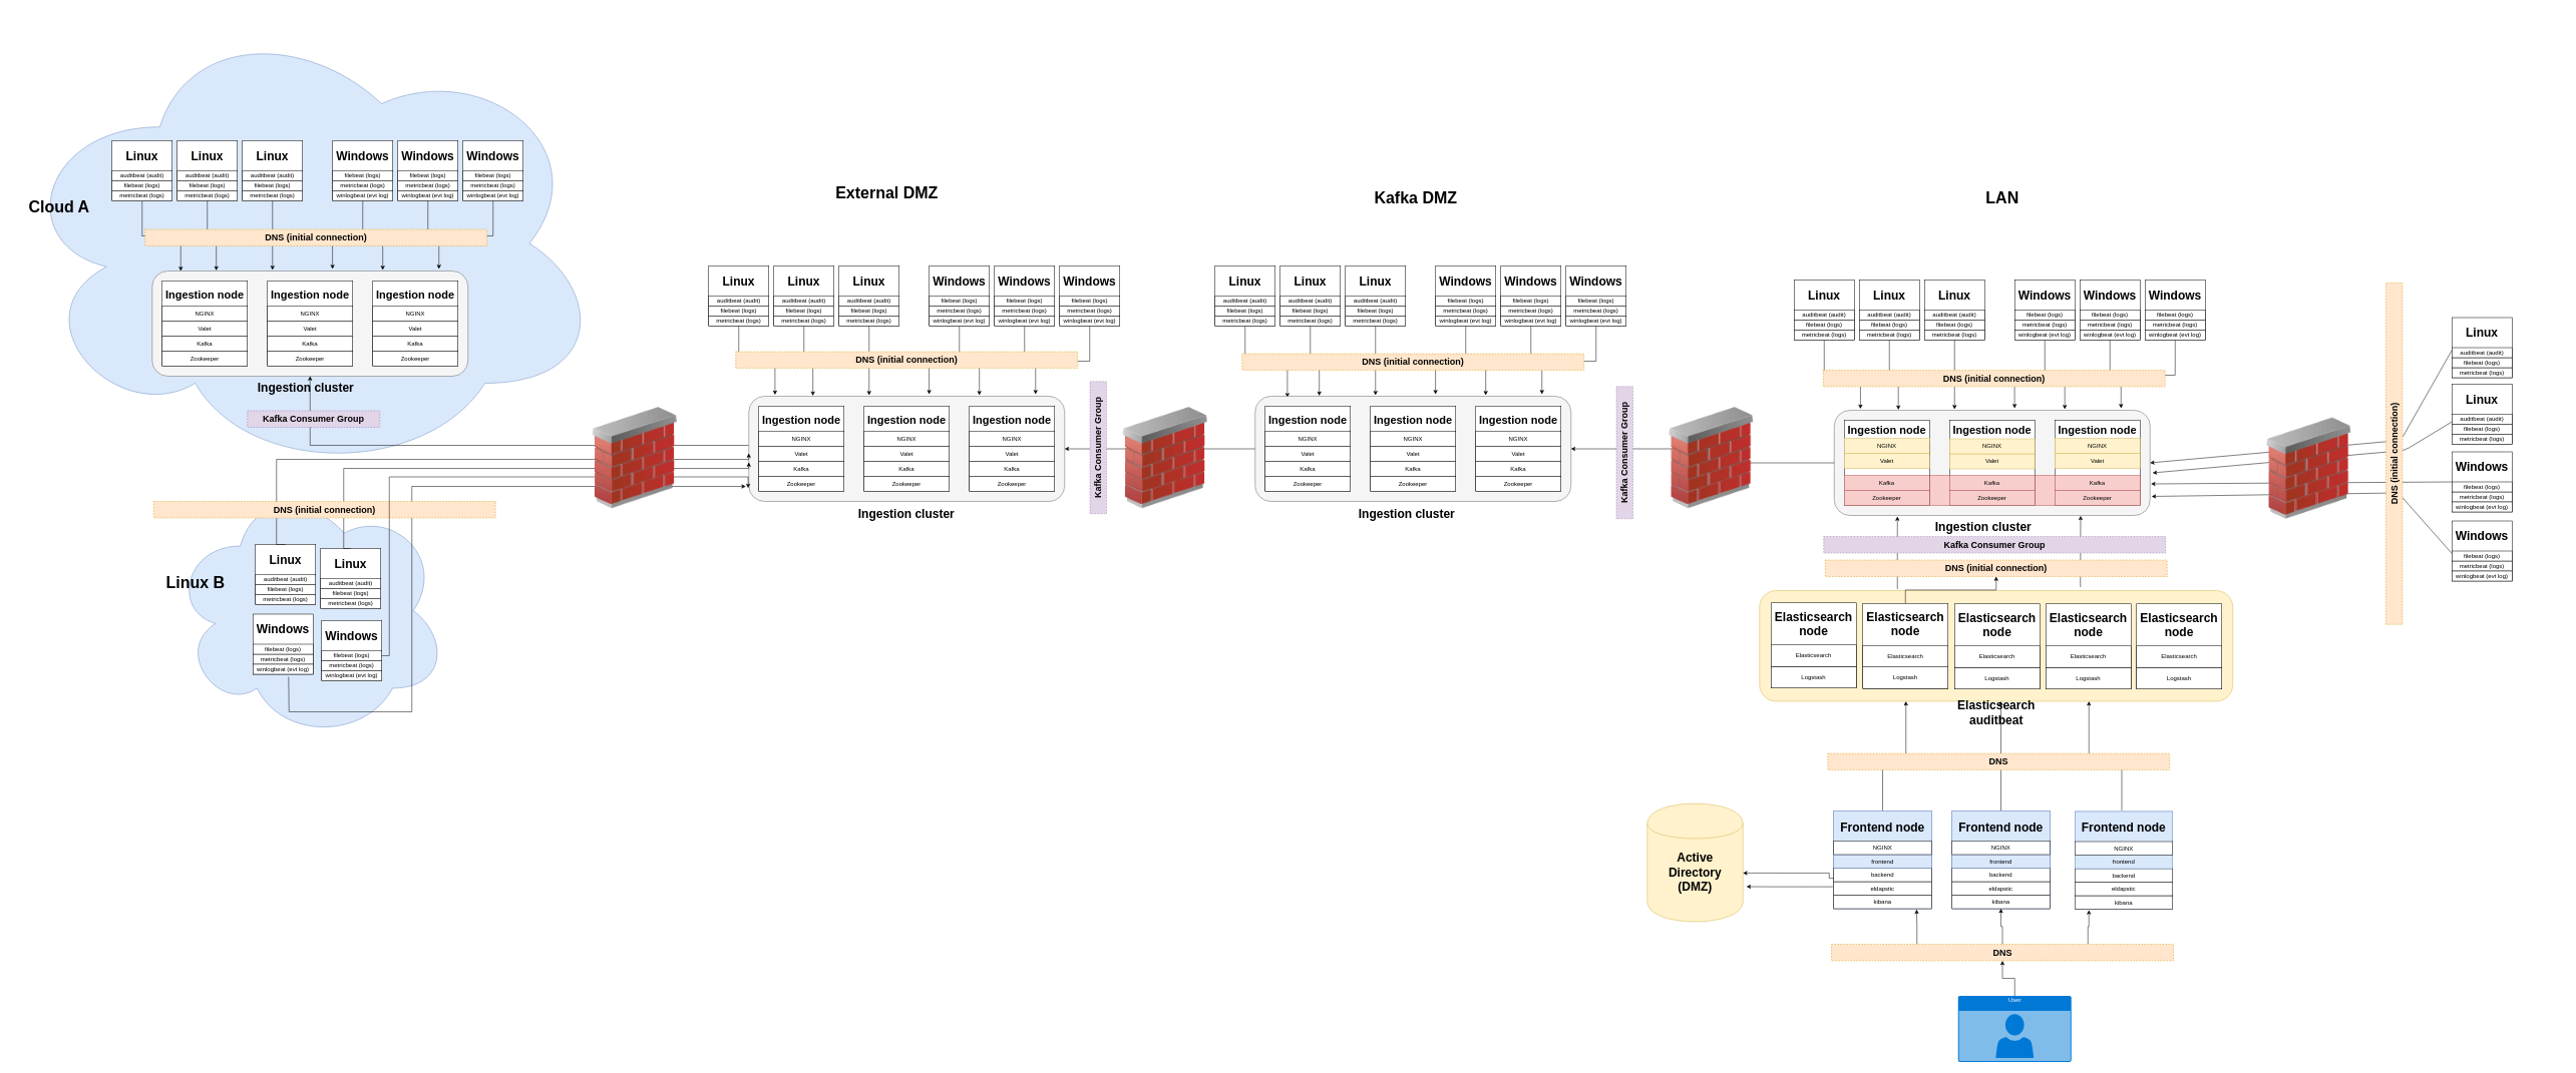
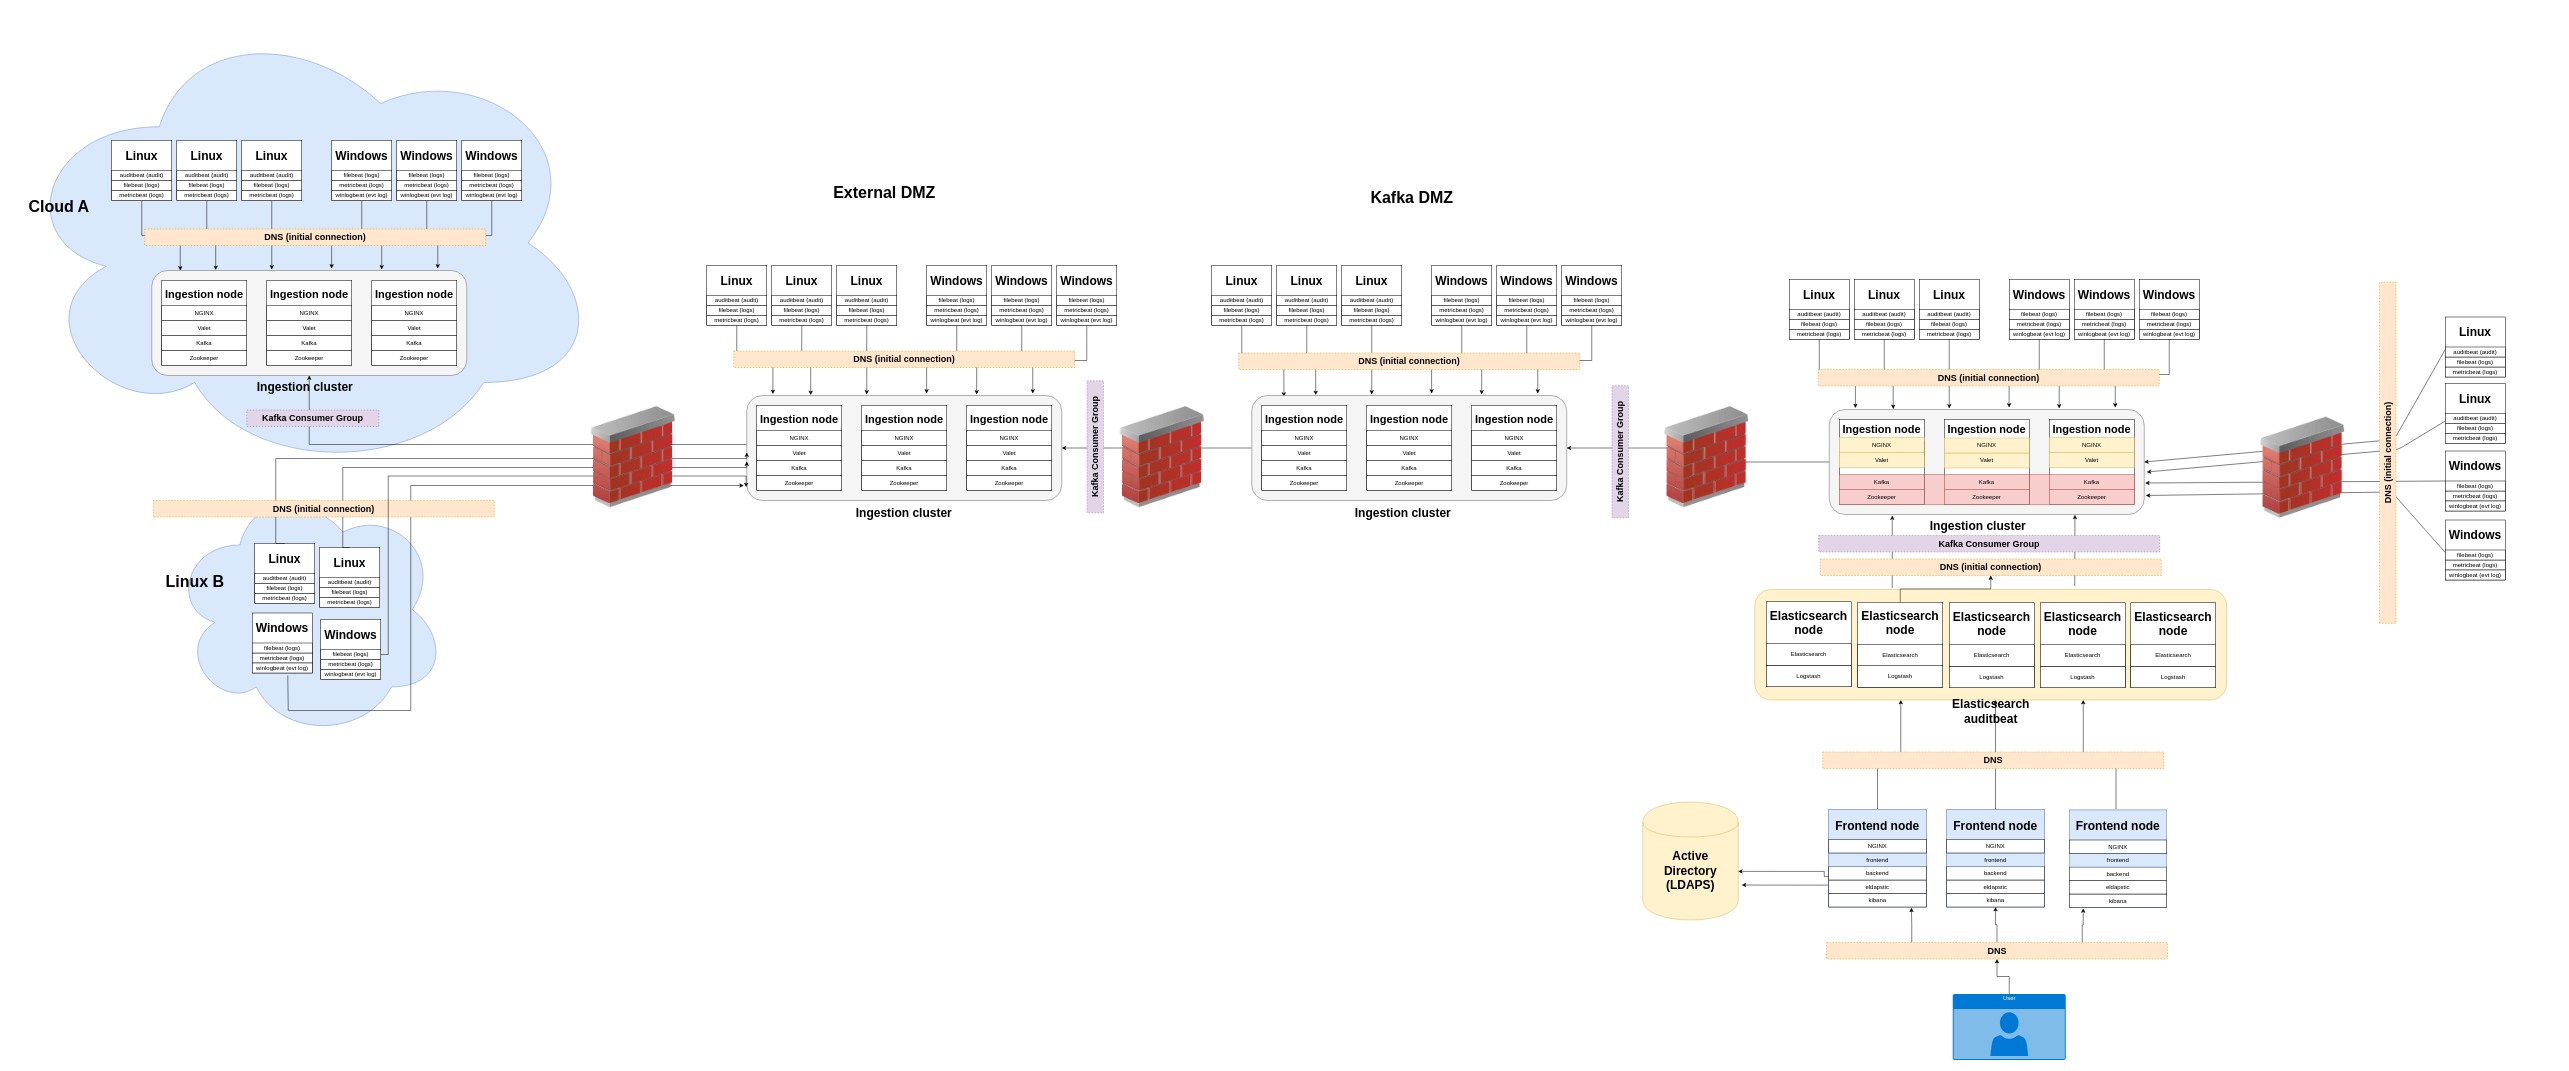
- <mxCell id="274" value="&lt;b&gt;&lt;font style=&quot;font-size: 32px&quot;&gt;LAN&lt;/font&gt;&lt;/b&gt;" style="text;html=1;strokeColor=none;fillColor=none;align=center;verticalAlign=middle;whiteSpace=wrap;rounded=0;" parent="1" vertex="1"><mxGeometry x="3871" y="359" width="245" height="70" as="geometry" /></mxCell>
- <mxCell id="366" value="&lt;div style=&quot;font-size: 24px&quot;&gt;&lt;b&gt;&lt;font style=&quot;font-size: 24px&quot;&gt;Active&lt;/font&gt;&lt;/b&gt;&lt;/div&gt;&lt;div style=&quot;font-size: 24px&quot;&gt;&lt;b&gt;&lt;font style=&quot;font-size: 24px&quot;&gt;Directory&lt;/font&gt;&lt;/b&gt;&lt;/div&gt;&lt;div style=&quot;font-size: 24px&quot;&gt;&lt;b&gt;&lt;font style=&quot;font-size: 24px&quot;&gt;(DMZ)&lt;br&gt;&lt;/font&gt;&lt;/b&gt;&lt;/div&gt;" style="shape=cylinder;whiteSpace=wrap;html=1;boundedLbl=1;backgroundOutline=1;rounded=0;shadow=0;glass=0;comic=0;fillColor=#fff2cc;strokeColor=#d6b656;" parent="1" vertex="1"><mxGeometry x="3285" y="1603" width="191" height="236" as="geometry" /></mxCell>
+ <mxCell id="366" value="&lt;div style=&quot;font-size: 24px&quot;&gt;&lt;b&gt;&lt;font style=&quot;font-size: 24px&quot;&gt;Active&lt;/font&gt;&lt;/b&gt;&lt;/div&gt;&lt;div style=&quot;font-size: 24px&quot;&gt;&lt;b&gt;&lt;font style=&quot;font-size: 24px&quot;&gt;Directory&lt;/font&gt;&lt;/b&gt;&lt;/div&gt;&lt;div style=&quot;font-size: 24px&quot;&gt;&lt;b&gt;&lt;font style=&quot;font-size: 24px&quot;&gt;(LDAPS)&lt;br&gt;&lt;/font&gt;&lt;/b&gt;&lt;/div&gt;" style="shape=cylinder;whiteSpace=wrap;html=1;boundedLbl=1;backgroundOutline=1;rounded=0;shadow=0;glass=0;comic=0;fillColor=#fff2cc;strokeColor=#d6b656;" parent="1" vertex="1"><mxGeometry x="3285" y="1603" width="191" height="236" as="geometry" /></mxCell>
